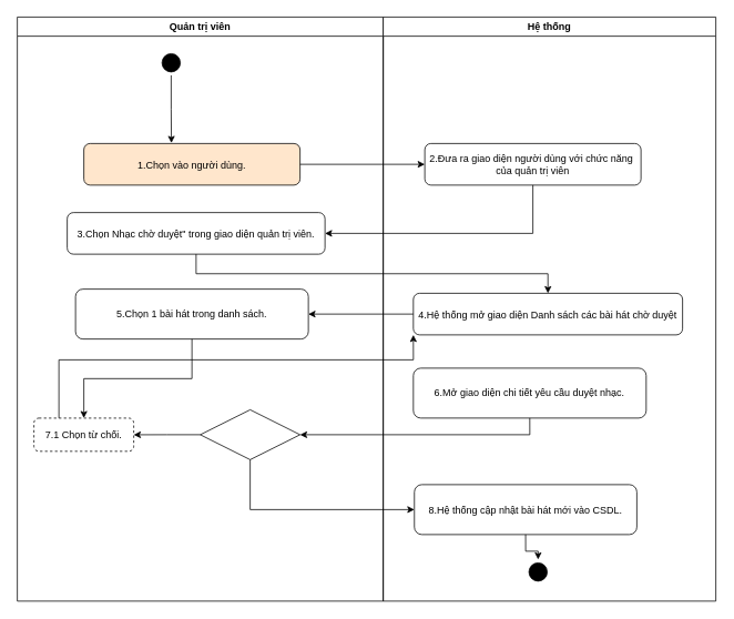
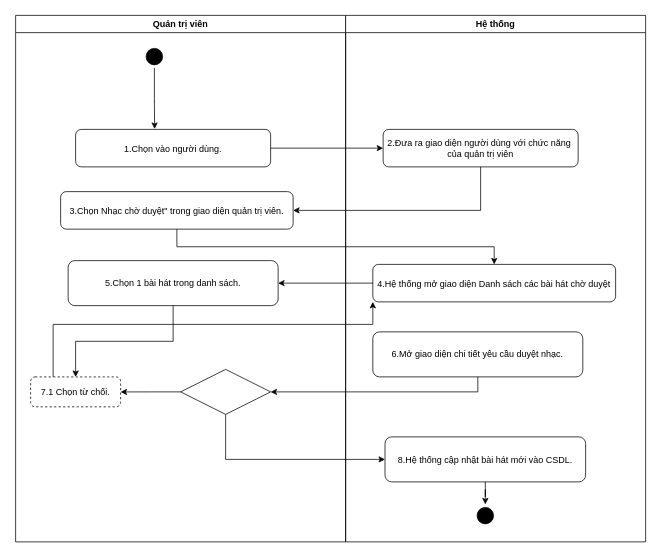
- <mxCell id="5" value="1.Chọn vào người dùng." style="rounded=1;fillColor=#ffe6cc;" parent="2" vertex="1"><mxGeometry x="80" y="152" width="260" height="50" as="geometry" /></mxCell>
+ <mxCell id="5" value="1.Chọn vào người dùng." style="rounded=1;" parent="2" vertex="1"><mxGeometry x="80" y="152" width="260" height="50" as="geometry" /></mxCell>
- <mxCell id="12" value="8.Hệ thống cập nhật bài hát mới vào CSDL." style="rounded=1;" parent="11" vertex="1"><mxGeometry x="37.5" y="562" width="267.5" height="60" as="geometry" /></mxCell>
+ <mxCell id="12" value="8.Hệ thống cập nhật bài hát mới vào CSDL." style="rounded=1;" parent="11" vertex="1"><mxGeometry x="52.5" y="562" width="267.5" height="60" as="geometry" /></mxCell>
